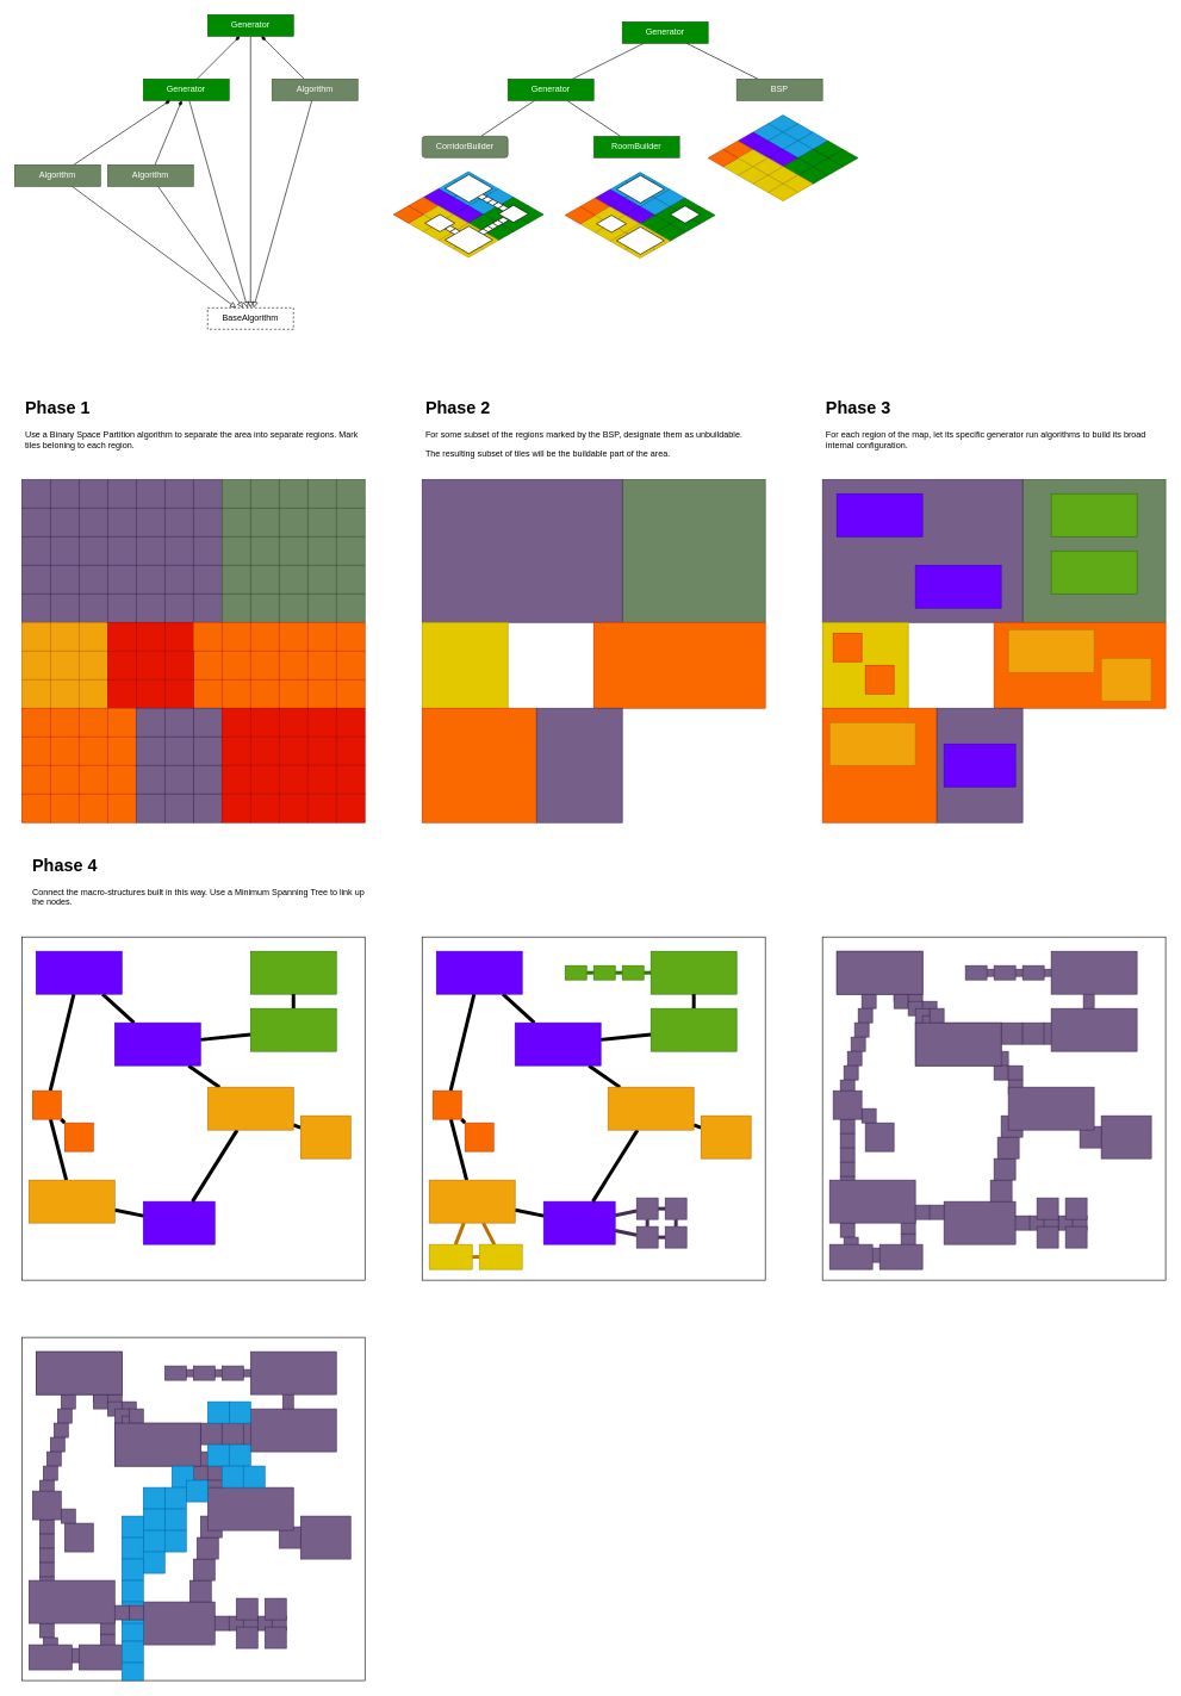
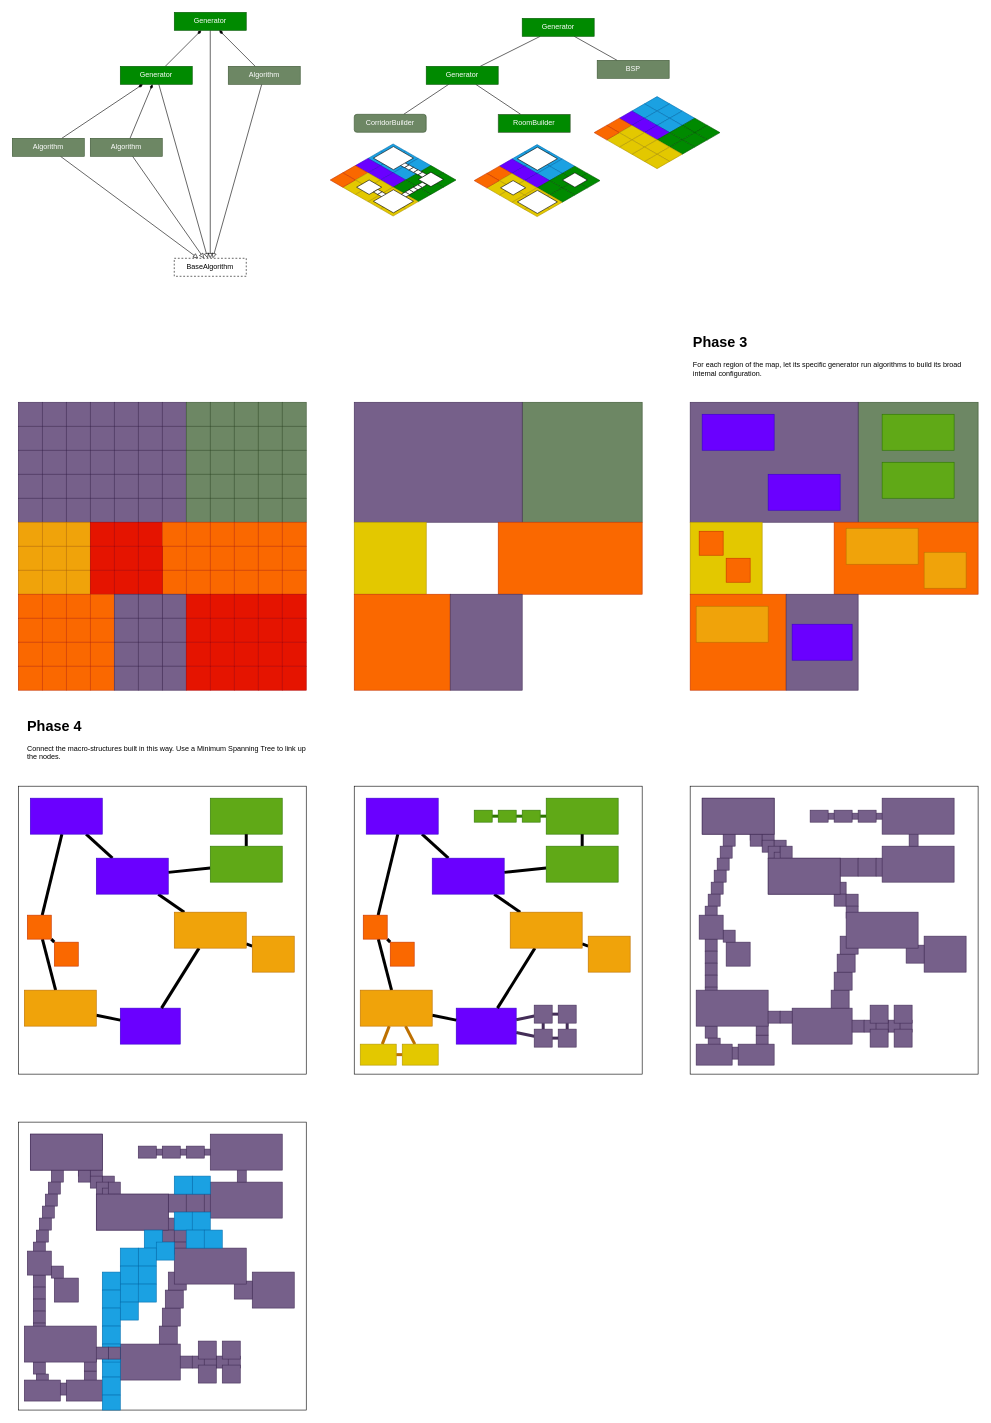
- <mxCell id="434" value="BSP" style="rounded=0;whiteSpace=wrap;html=1;fillColor=#6d8764;strokeColor=#3A5431;fontColor=#ffffff;" vertex="1" parent="1"><mxGeometry x="1030" y="110" width="120" height="30" as="geometry" /></mxCell>
+ <mxCell id="434" value="BSP" style="rounded=0;whiteSpace=wrap;html=1;fillColor=#6d8764;strokeColor=#3A5431;fontColor=#ffffff;" vertex="1" parent="1"><mxGeometry x="995" y="100" width="120" height="30" as="geometry" /></mxCell>
- <mxCell id="246" value="&lt;h1&gt;Phase 1&lt;/h1&gt;&lt;p&gt;Use a Binary Space Partition algorithm to separate the area into separate regions. Mark tiles beloning to each region.&lt;/p&gt;" style="text;html=1;strokeColor=none;fillColor=none;spacing=5;spacingTop=-20;whiteSpace=wrap;overflow=hidden;rounded=0;" parent="1" vertex="1"><mxGeometry x="30" y="550" width="480" height="120" as="geometry" /></mxCell>
- <mxCell id="247" value="&lt;h1&gt;Phase 2&lt;/h1&gt;&lt;p&gt;For some subset of the regions marked by the BSP, designate them as unbuildable.&lt;/p&gt;&lt;p&gt;The resulting subset of tiles will be the buildable part of the area.&lt;/p&gt;" style="text;html=1;strokeColor=none;fillColor=none;spacing=5;spacingTop=-20;whiteSpace=wrap;overflow=hidden;rounded=0;" parent="1" vertex="1"><mxGeometry x="590" y="550" width="480" height="120" as="geometry" /></mxCell>
